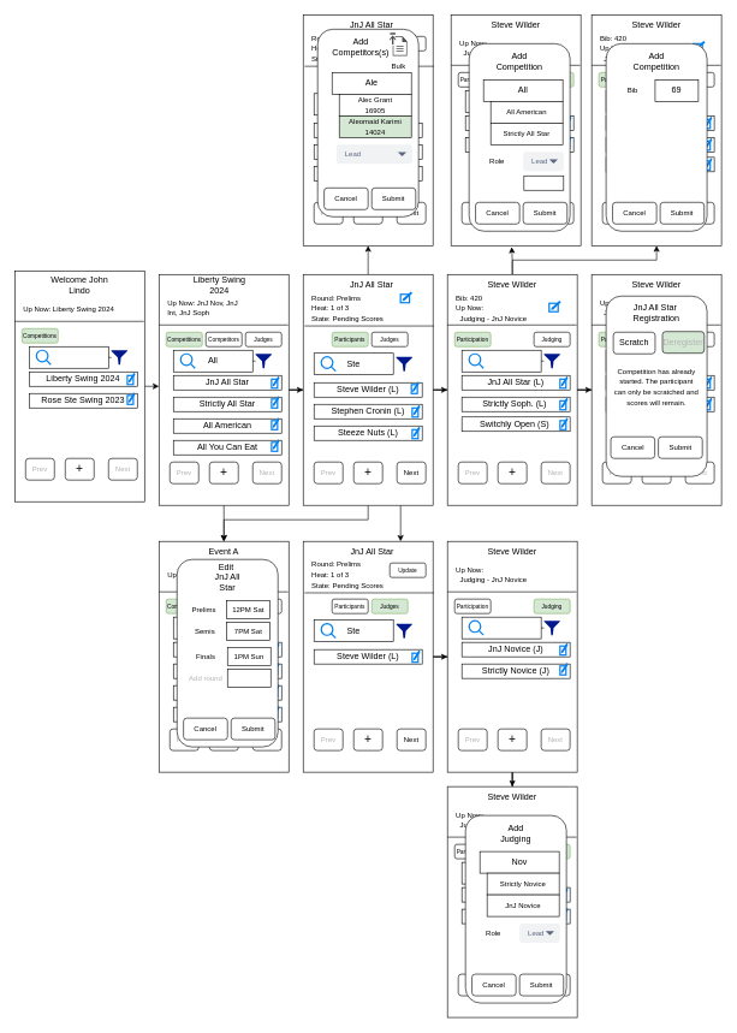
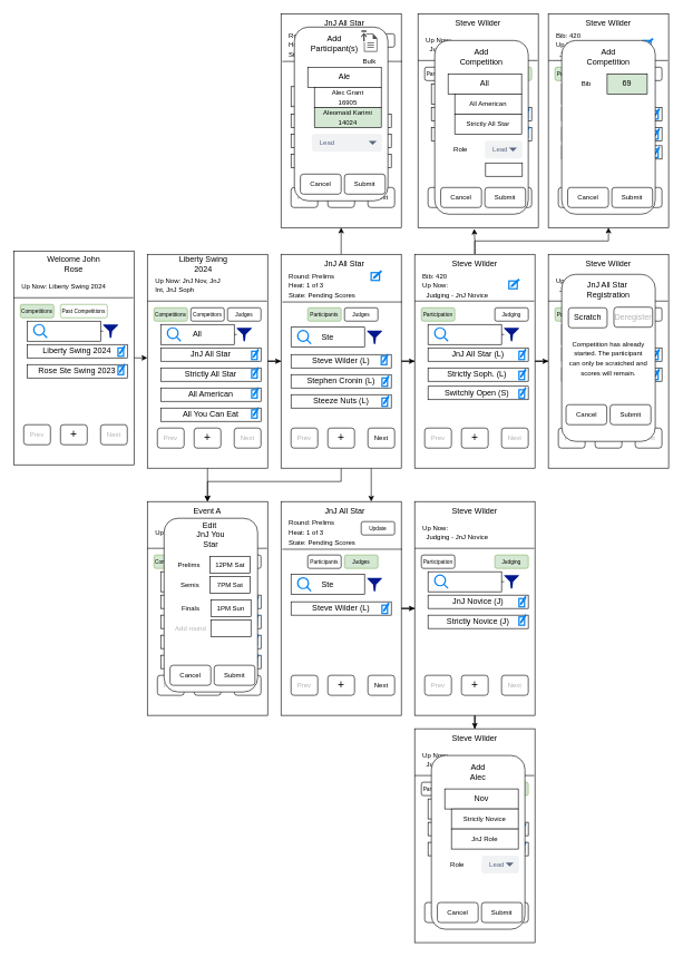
- <mxCell id="107" value="Add Competitors(s)" style="text;html=1;strokeColor=none;fillColor=none;align=center;verticalAlign=middle;whiteSpace=wrap;rounded=0;" vertex="1" parent="1"><mxGeometry x="470" y="50" width="60" height="30" as="geometry" /></mxCell>
+ <mxCell id="107" value="Add Participant(s)" style="text;html=1;strokeColor=none;fillColor=none;align=center;verticalAlign=middle;whiteSpace=wrap;rounded=0;" vertex="1" parent="1"><mxGeometry x="470" y="50" width="60" height="30" as="geometry" /></mxCell>
- <mxCell id="231" value="69" style="rounded=0;whiteSpace=wrap;html=1;" vertex="1" parent="1"><mxGeometry x="908" y="110" width="60" height="30" as="geometry" /></mxCell>
+ <mxCell id="231" value="69" style="rounded=0;whiteSpace=wrap;html=1;fillColor=#d5e8d4;" vertex="1" parent="1"><mxGeometry x="908" y="110" width="60" height="30" as="geometry" /></mxCell>
- <mxCell id="274" value="Welcome John Lindo" style="text;html=1;strokeColor=none;fillColor=none;align=center;verticalAlign=middle;whiteSpace=wrap;rounded=0;" vertex="1" parent="1"><mxGeometry x="60" y="380" width="100" height="30" as="geometry" /></mxCell>
+ <mxCell id="274" value="Welcome John Rose" style="text;html=1;strokeColor=none;fillColor=none;align=center;verticalAlign=middle;whiteSpace=wrap;rounded=0;" vertex="1" parent="1"><mxGeometry x="60" y="380" width="100" height="30" as="geometry" /></mxCell>
+ <mxCell id="289" value="&lt;font style=&quot;font-size: 8px;&quot;&gt;Past Competitions&lt;/font&gt;" style="rounded=1;whiteSpace=wrap;html=1;fillColor=#FFFFFF;strokeColor=#82b366;" vertex="1" parent="1"><mxGeometry x="90" y="455" width="70" height="20" as="geometry" /></mxCell>
- <mxCell id="141" value="Deregister" style="rounded=1;whiteSpace=wrap;html=1;fontColor=#B3B3B3;fillColor=#d5e8d4;" vertex="1" parent="1"><mxGeometry x="918.11" y="459.1" width="58" height="30" as="geometry" /></mxCell>
+ <mxCell id="141" value="Deregister" style="rounded=1;whiteSpace=wrap;html=1;fontColor=#B3B3B3;" vertex="1" parent="1"><mxGeometry x="918.11" y="459.1" width="58" height="30" as="geometry" /></mxCell>
- <mxCell id="261" value="Edit&amp;nbsp;&lt;br&gt;JnJ All Star" style="text;html=1;strokeColor=none;fillColor=none;align=center;verticalAlign=middle;whiteSpace=wrap;rounded=0;" vertex="1" parent="1"><mxGeometry x="285" y="785" width="60" height="30" as="geometry" /></mxCell>
+ <mxCell id="261" value="Edit&amp;nbsp;&lt;br&gt;JnJ You Star" style="text;html=1;strokeColor=none;fillColor=none;align=center;verticalAlign=middle;whiteSpace=wrap;rounded=0;" vertex="1" parent="1"><mxGeometry x="285" y="785" width="60" height="30" as="geometry" /></mxCell>
- <mxCell id="167" value="Add&lt;br&gt;Judging" style="text;html=1;strokeColor=none;fillColor=none;align=center;verticalAlign=middle;whiteSpace=wrap;rounded=0;" vertex="1" parent="1"><mxGeometry x="685" y="1140" width="60" height="30" as="geometry" /></mxCell>
+ <mxCell id="167" value="Add&lt;br&gt;Alec" style="text;html=1;strokeColor=none;fillColor=none;align=center;verticalAlign=middle;whiteSpace=wrap;rounded=0;" vertex="1" parent="1"><mxGeometry x="685" y="1140" width="60" height="30" as="geometry" /></mxCell>
- <mxCell id="170" value="&lt;font style=&quot;font-size: 10px;&quot;&gt;JnJ Novice&lt;/font&gt;" style="rounded=0;whiteSpace=wrap;html=1;" vertex="1" parent="1"><mxGeometry x="675" y="1240" width="100" height="30" as="geometry" /></mxCell>
+ <mxCell id="170" value="&lt;font style=&quot;font-size: 10px;&quot;&gt;JnJ Role&lt;/font&gt;" style="rounded=0;whiteSpace=wrap;html=1;" vertex="1" parent="1"><mxGeometry x="675" y="1240" width="100" height="30" as="geometry" /></mxCell>
